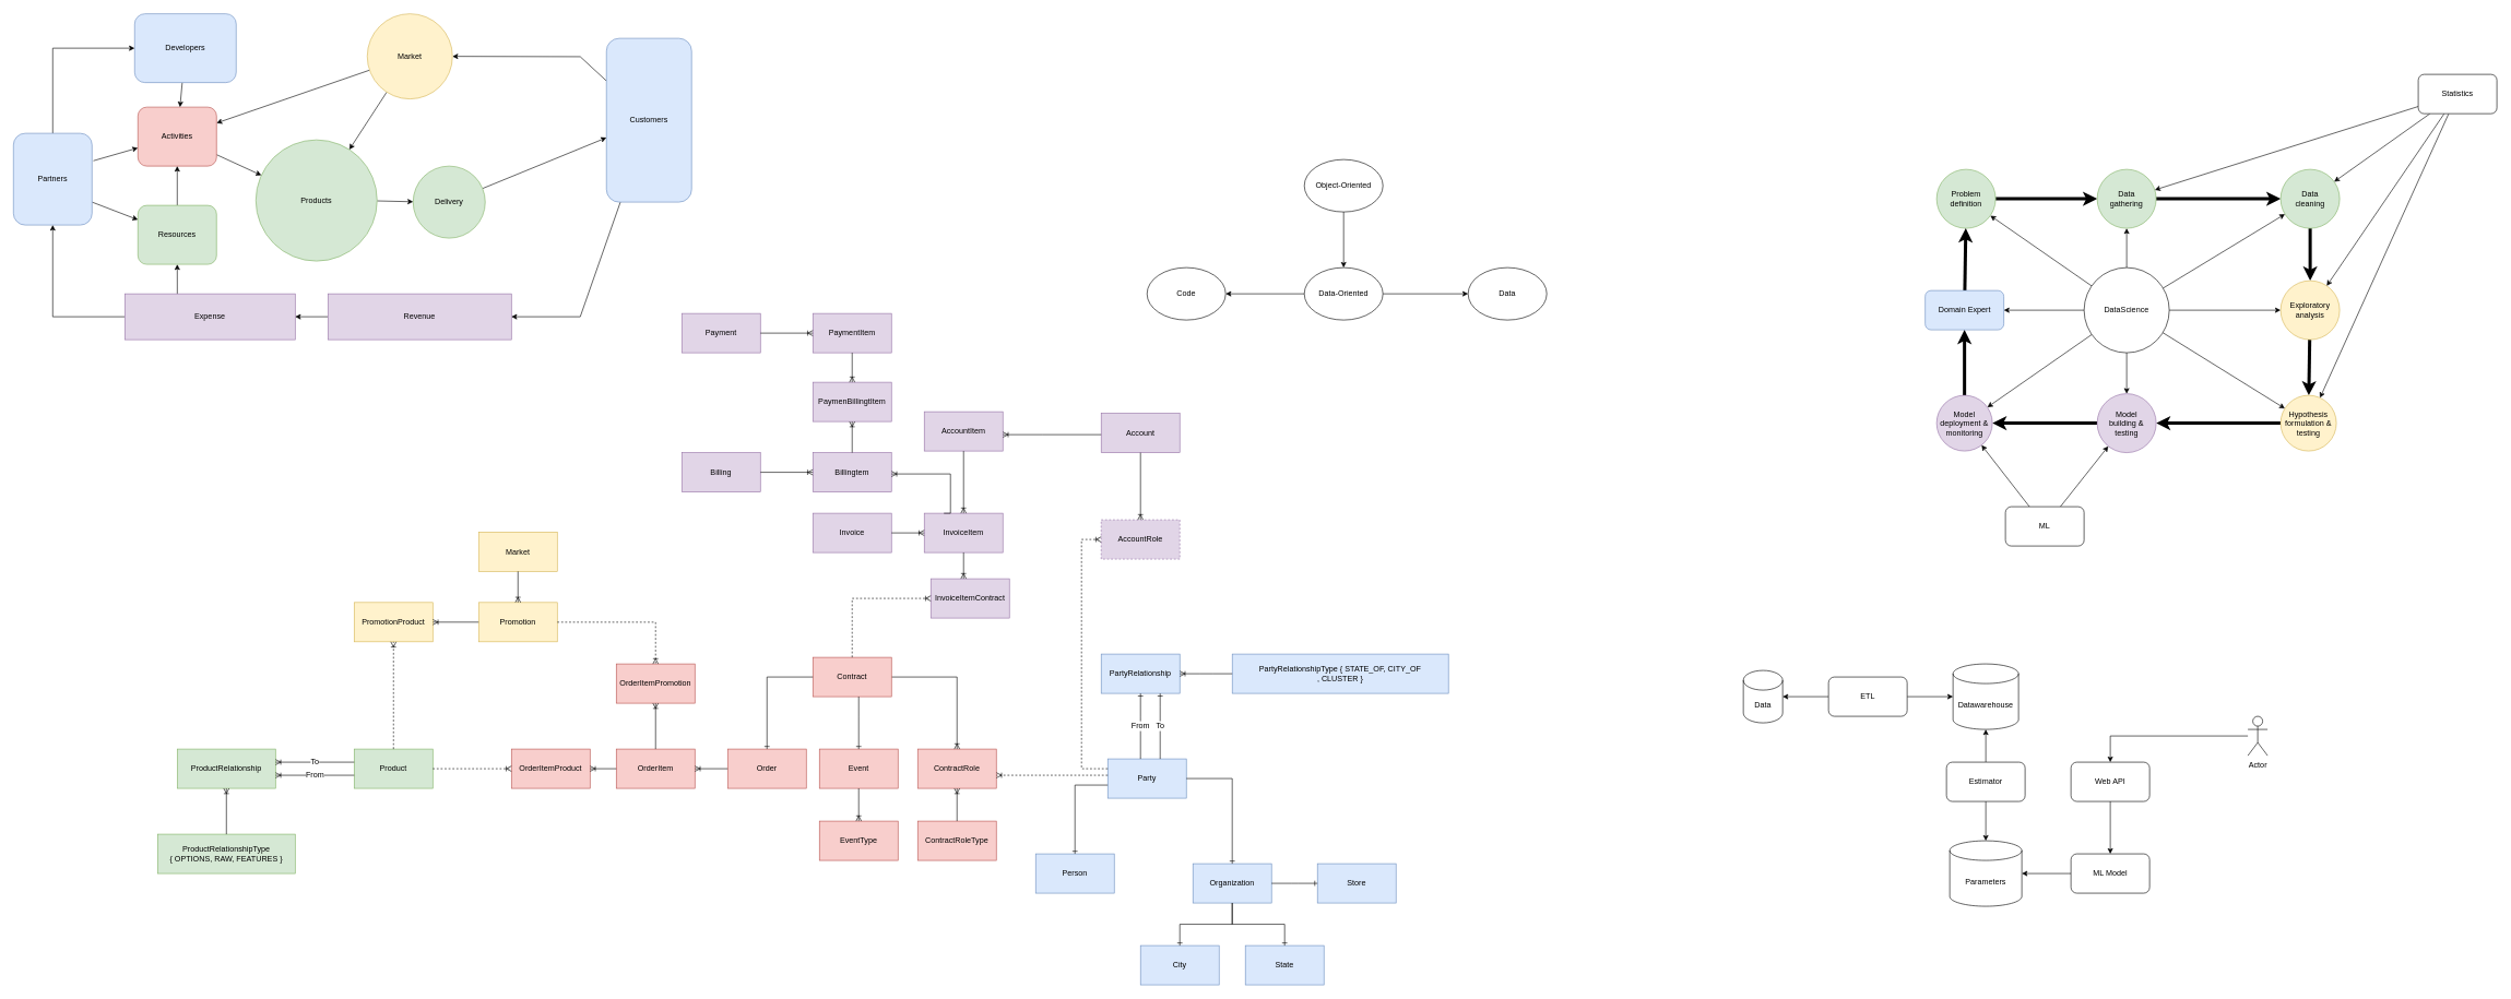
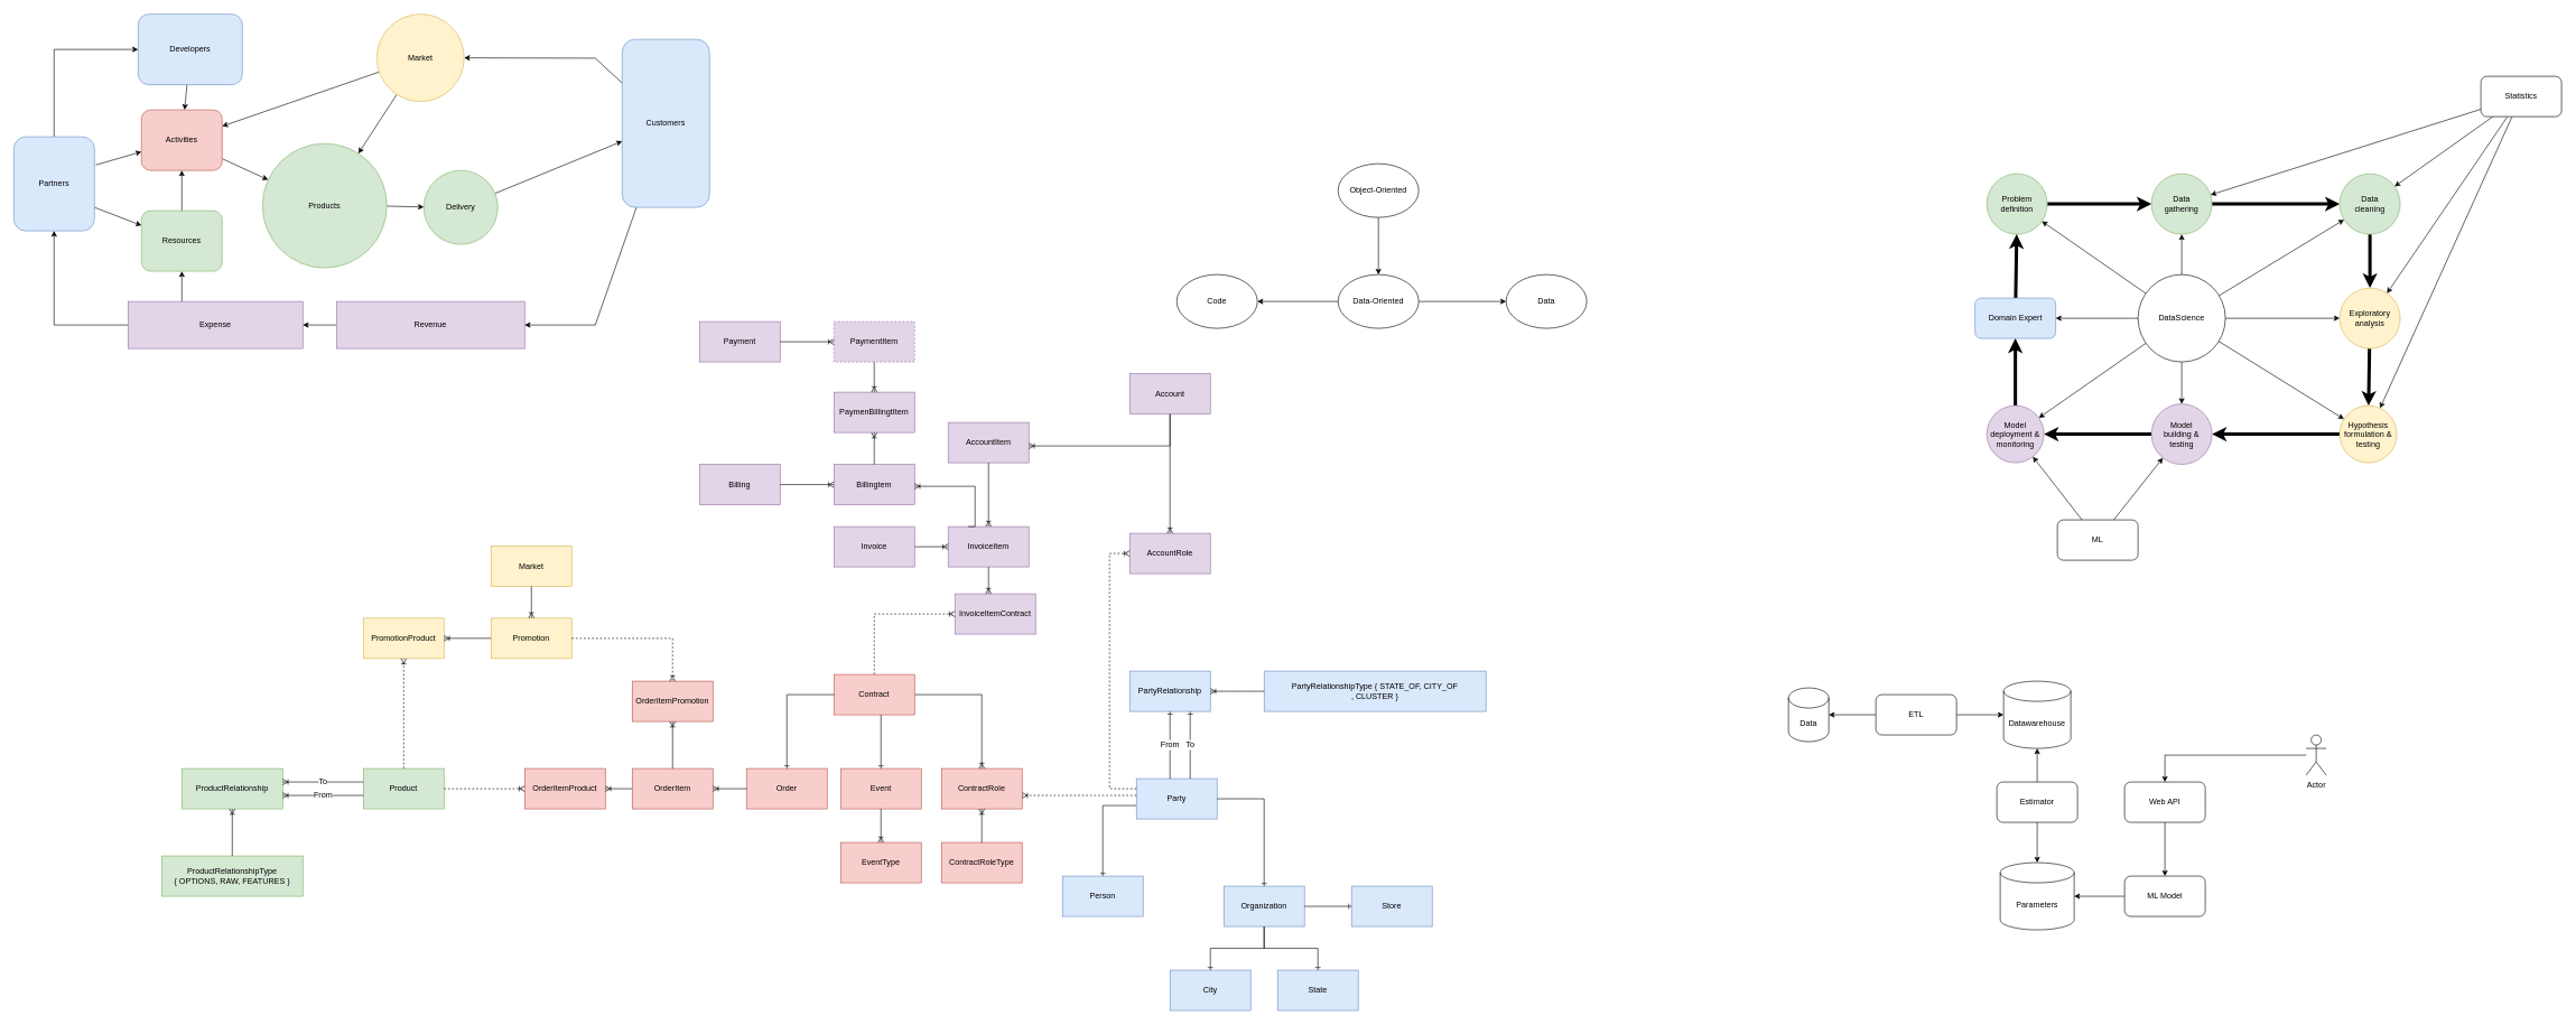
- <mxCell id="148" value="PaymentItem" style="rounded=0;whiteSpace=wrap;html=1;fillColor=#e1d5e7;strokeColor=#9673a6;" vertex="1" parent="1"><mxGeometry x="1240" y="478" width="120" height="60" as="geometry" /></mxCell>
+ <mxCell id="148" value="PaymentItem" style="rounded=0;whiteSpace=wrap;html=1;fillColor=#e1d5e7;strokeColor=#9673a6;dashed=1;" vertex="1" parent="1"><mxGeometry x="1240" y="478" width="120" height="60" as="geometry" /></mxCell>
- <mxCell id="136" value="Account" style="rounded=0;whiteSpace=wrap;html=1;fillColor=#e1d5e7;strokeColor=#9673a6;" vertex="1" parent="1"><mxGeometry x="1680" y="630.5" width="120" height="60" as="geometry" /></mxCell>
+ <mxCell id="136" value="Account" style="rounded=0;whiteSpace=wrap;html=1;fillColor=#e1d5e7;strokeColor=#9673a6;" vertex="1" parent="1"><mxGeometry x="1680" y="555.5" width="120" height="60" as="geometry" /></mxCell>
- <mxCell id="137" value="AccountRole" style="rounded=0;whiteSpace=wrap;html=1;fillColor=#e1d5e7;strokeColor=#9673a6;dashed=1;" vertex="1" parent="1"><mxGeometry x="1680" y="793" width="120" height="60" as="geometry" /></mxCell>
+ <mxCell id="137" value="AccountRole" style="rounded=0;whiteSpace=wrap;html=1;fillColor=#e1d5e7;strokeColor=#9673a6;" vertex="1" parent="1"><mxGeometry x="1680" y="793" width="120" height="60" as="geometry" /></mxCell>
